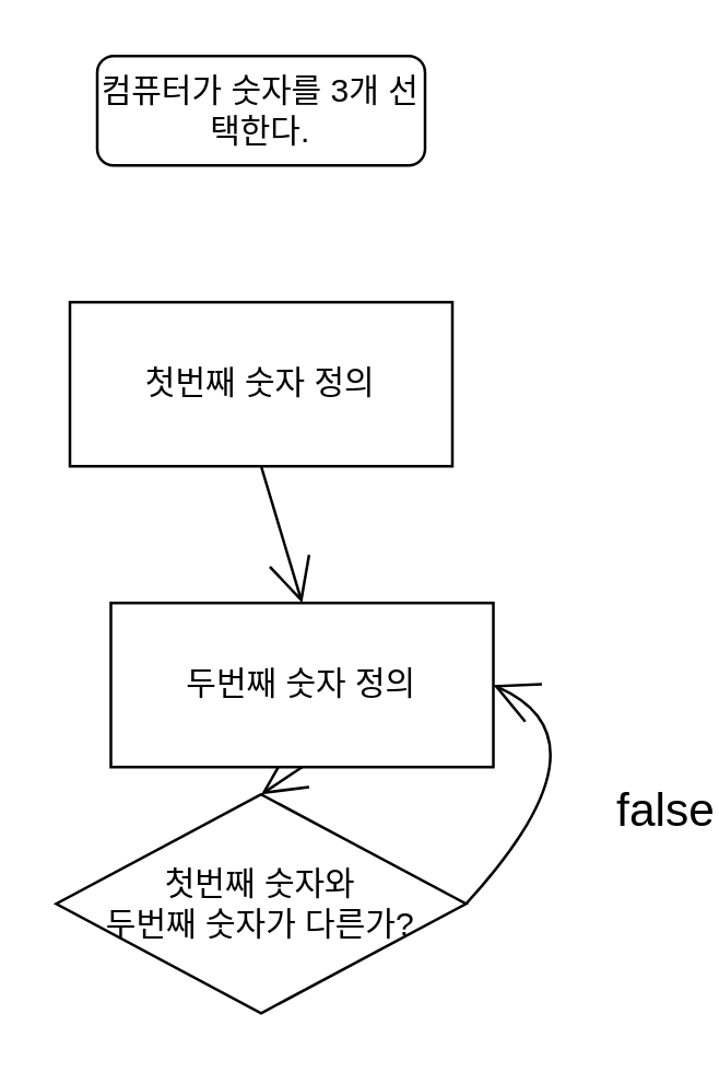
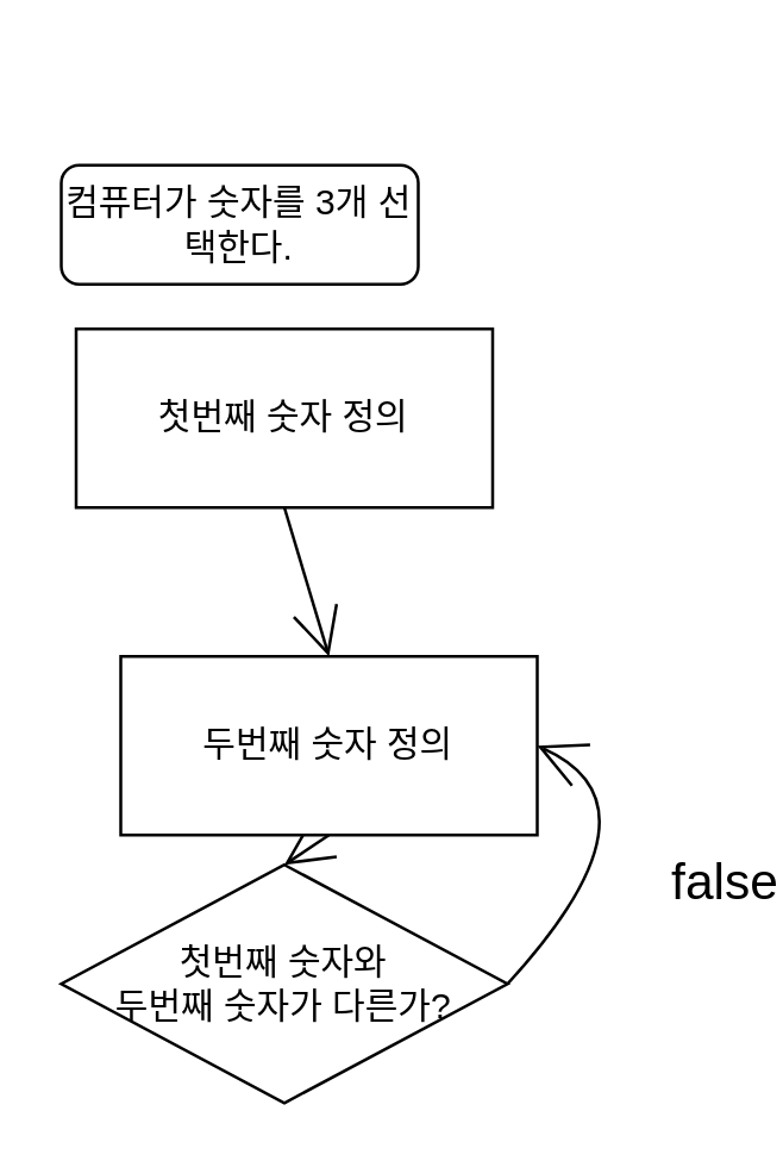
- <mxCell id="2" value="컴퓨터가 숫자를 3개 선택한다." style="rounded=1;whiteSpace=wrap;html=1;fontSize=12;glass=0;strokeWidth=1;shadow=0;" parent="1" vertex="1"><mxGeometry x="35" y="20" width="120" height="40" as="geometry" /></mxCell>
+ <mxCell id="2" value="컴퓨터가 숫자를 3개 선택한다." style="rounded=1;whiteSpace=wrap;html=1;fontSize=12;glass=0;strokeWidth=1;shadow=0;" parent="1" vertex="1"><mxGeometry x="20" y="55" width="120" height="40" as="geometry" /></mxCell>
